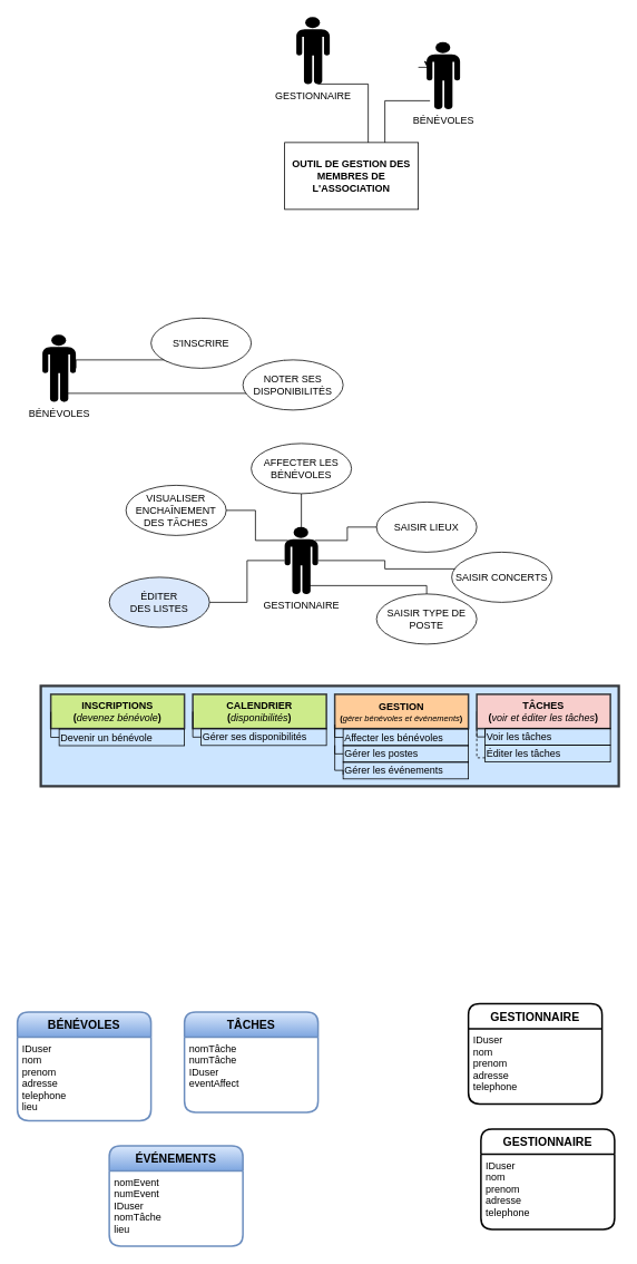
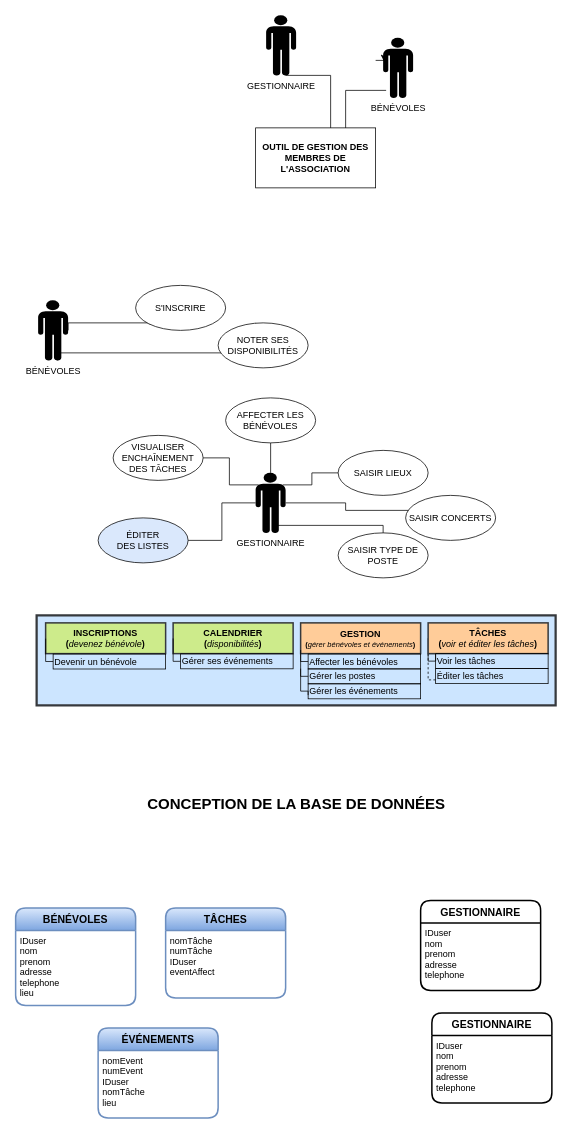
- <mxCell id="32" value="&lt;div&gt;&lt;b&gt;TÂCHES&lt;/b&gt;&lt;/div&gt;&lt;div&gt;&lt;b&gt;(&lt;/b&gt;&lt;i&gt;voir et éditer les tâches&lt;/i&gt;&lt;b&gt;)&lt;/b&gt;&lt;br&gt;&lt;/div&gt;" style="whiteSpace=wrap;html=1;fillColor=#f8cecc;strokeColor=#36393d;strokeWidth=2;" parent="1" vertex="1"><mxGeometry x="570" y="830" width="160" height="41" as="geometry" /></mxCell>
+ <mxCell id="32" value="&lt;div&gt;&lt;b&gt;TÂCHES&lt;/b&gt;&lt;/div&gt;&lt;div&gt;&lt;b&gt;(&lt;/b&gt;&lt;i&gt;voir et éditer les tâches&lt;/i&gt;&lt;b&gt;)&lt;/b&gt;&lt;br&gt;&lt;/div&gt;" style="whiteSpace=wrap;html=1;fillColor=#ffcc99;strokeColor=#36393d;strokeWidth=2;" parent="1" vertex="1"><mxGeometry x="570" y="830" width="160" height="41" as="geometry" /></mxCell>
- <mxCell id="38" value="Gérer ses disponibilités" style="whiteSpace=wrap;html=1;fillColor=none;strokeWidth=1;align=left;" parent="1" vertex="1"><mxGeometry x="240" y="871.25" width="150" height="20" as="geometry" /></mxCell>
+ <mxCell id="38" value="Gérer ses événements" style="whiteSpace=wrap;html=1;fillColor=none;strokeWidth=1;align=left;" parent="1" vertex="1"><mxGeometry x="240" y="871.25" width="150" height="20" as="geometry" /></mxCell>
+ <mxCell id="46" value="&lt;b style=&quot;font-size: 20px&quot;&gt;&lt;font style=&quot;font-size: 20px&quot;&gt;CONCEPTION DE LA BASE DE DONNÉES&lt;/font&gt;&lt;br&gt;&lt;/b&gt;" style="text;html=1;align=center;verticalAlign=middle;resizable=0;points=[];autosize=1;strokeColor=none;fillColor=none;" vertex="1" parent="1"><mxGeometry x="189" y="1060" width="410" height="20" as="geometry" /></mxCell>
